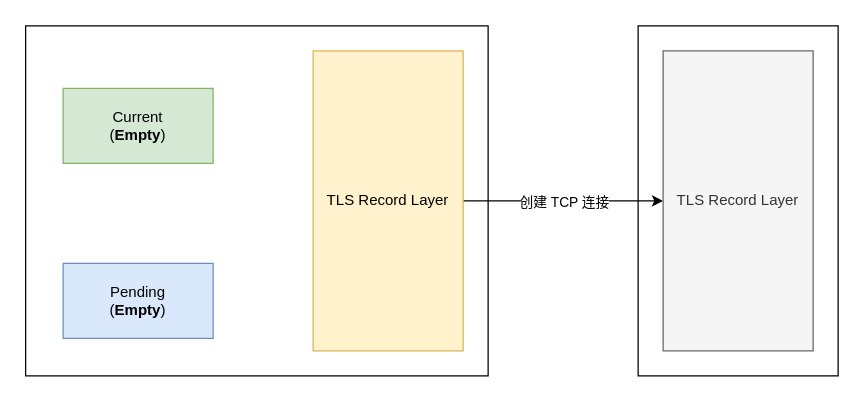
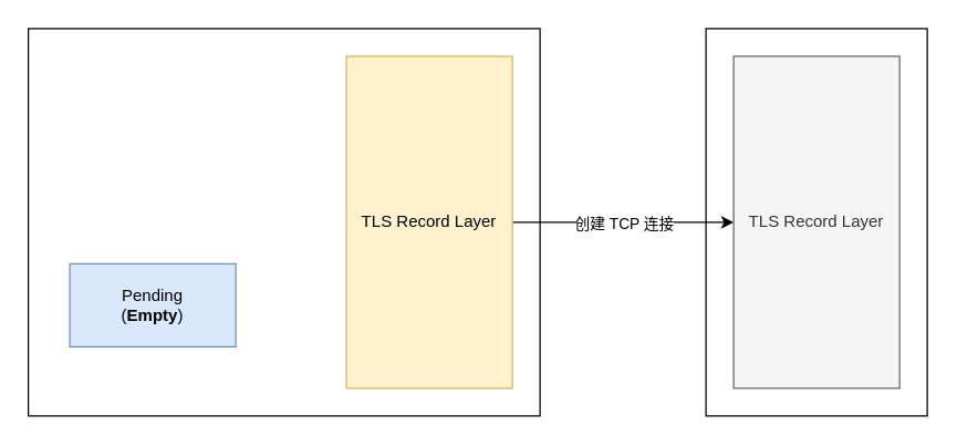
- <mxCell id="5" value="Current&lt;br&gt;(&lt;b&gt;Empty&lt;/b&gt;)" style="rounded=0;whiteSpace=wrap;html=1;fillColor=#d5e8d4;strokeColor=#82b366;" vertex="1" parent="1"><mxGeometry x="50" y="70" width="120" height="60" as="geometry" /></mxCell>
- <mxCell id="4" value="Pending&lt;br&gt;(&lt;b&gt;Empty&lt;/b&gt;)" style="rounded=0;whiteSpace=wrap;html=1;fillColor=#dae8fc;strokeColor=#6c8ebf;" vertex="1" parent="1"><mxGeometry x="50" y="210" width="120" height="60" as="geometry" /></mxCell>
+ <mxCell id="4" value="Pending&lt;br&gt;(&lt;b&gt;Empty&lt;/b&gt;)" style="rounded=0;whiteSpace=wrap;html=1;fillColor=#dae8fc;strokeColor=#6c8ebf;" vertex="1" parent="1"><mxGeometry x="50" y="190" width="120" height="60" as="geometry" /></mxCell>
